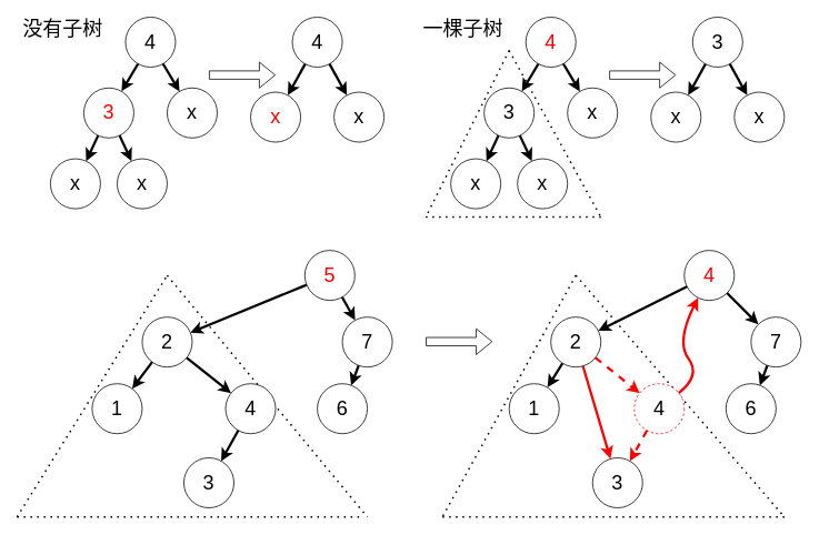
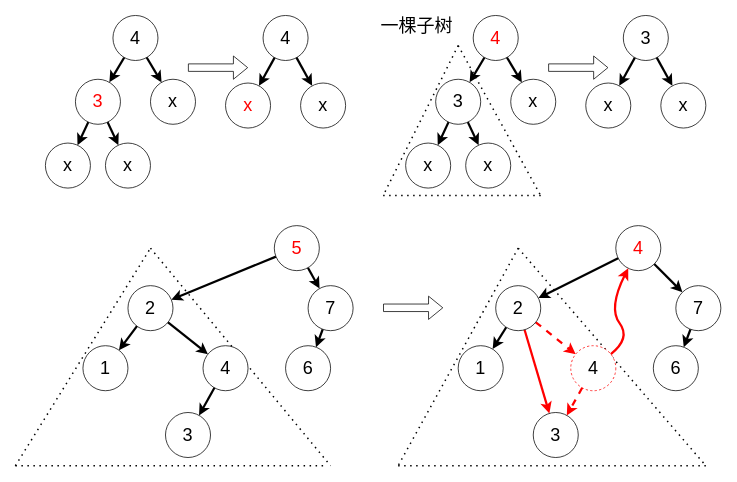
- <mxCell id="15" value="没有子树" style="text;html=1;strokeColor=none;fillColor=none;align=center;verticalAlign=middle;whiteSpace=wrap;rounded=0;fontSize=24;" parent="1" vertex="1"><mxGeometry x="20" y="20" width="110" height="30" as="geometry" /></mxCell>
